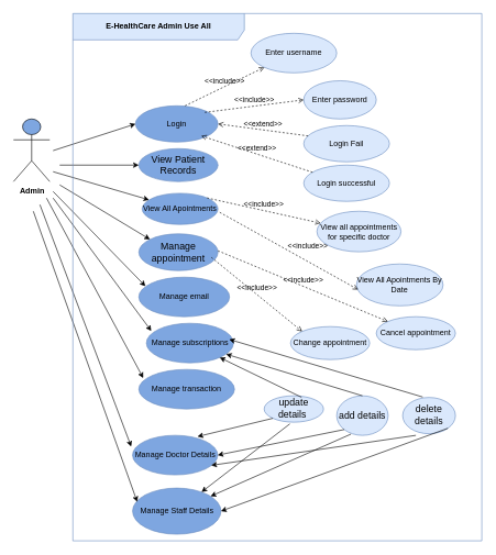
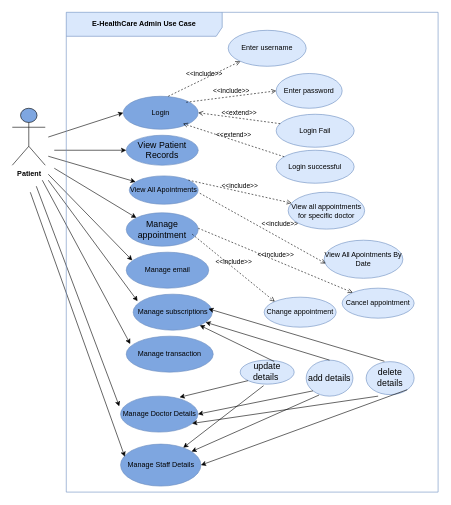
- <mxCell id="41" value="&lt;b&gt;E-HealthCare Admin Use All&lt;/b&gt;" style="shape=umlFrame;whiteSpace=wrap;html=1;fillColor=#dae8fc;width=260;height=40;strokeColor=#6c8ebf;" parent="1" vertex="1"><mxGeometry x="110" y="20" width="620" height="800" as="geometry" /></mxCell>
+ <mxCell id="41" value="&lt;b&gt;E-HealthCare Admin Use Case&lt;/b&gt;" style="shape=umlFrame;whiteSpace=wrap;html=1;fillColor=#dae8fc;width=260;height=40;strokeColor=#6c8ebf;" parent="1" vertex="1"><mxGeometry x="110" y="20" width="620" height="800" as="geometry" /></mxCell>
- <mxCell id="2" value="&lt;b&gt;Admin&lt;/b&gt;" style="shape=umlActor;verticalLabelPosition=bottom;verticalAlign=top;html=1;outlineConnect=0;fontSize=12;fillColor=#7EA6E0;" parent="1" vertex="1"><mxGeometry x="20" y="180" width="55" height="95" as="geometry" /></mxCell>
+ <mxCell id="2" value="&lt;b&gt;Patient&lt;/b&gt;" style="shape=umlActor;verticalLabelPosition=bottom;verticalAlign=top;html=1;outlineConnect=0;fontSize=12;fillColor=#7EA6E0;" parent="1" vertex="1"><mxGeometry x="20" y="180" width="55" height="95" as="geometry" /></mxCell>
